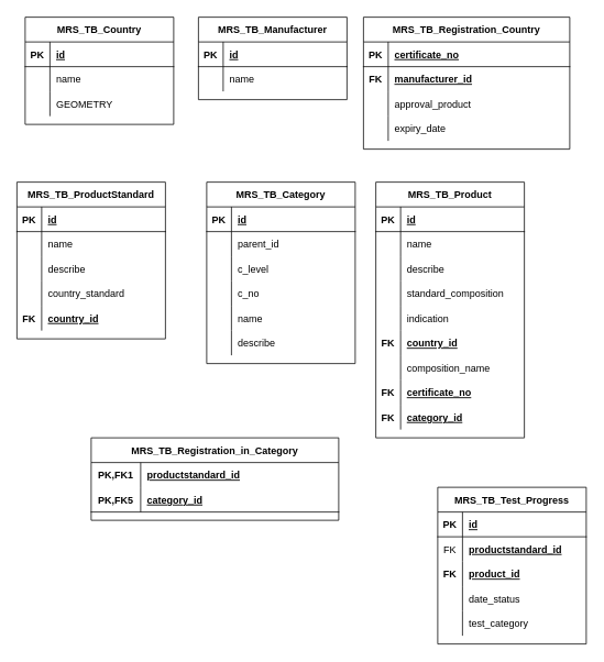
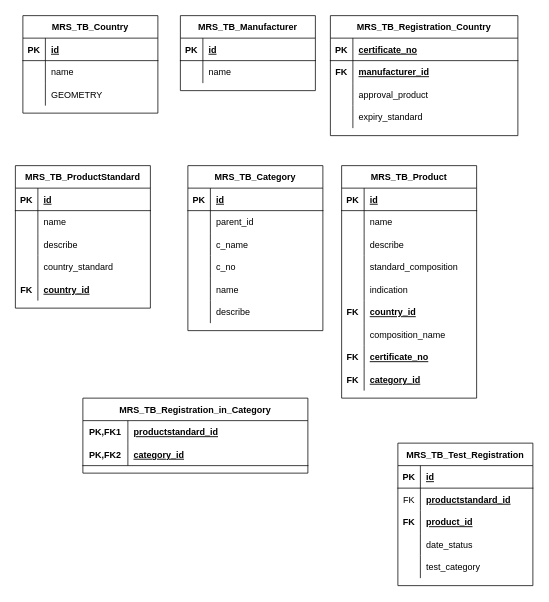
- <mxCell id="31" value="expiry_date" style="shape=partialRectangle;connectable=0;fillColor=none;top=0;left=0;bottom=0;right=0;align=left;spacingLeft=6;overflow=hidden;" vertex="1" parent="29"><mxGeometry x="30" width="220" height="30" as="geometry"><mxRectangle width="220" height="30" as="alternateBounds" /></mxGeometry></mxCell>
+ <mxCell id="31" value="expiry_standard" style="shape=partialRectangle;connectable=0;fillColor=none;top=0;left=0;bottom=0;right=0;align=left;spacingLeft=6;overflow=hidden;" vertex="1" parent="29"><mxGeometry x="30" width="220" height="30" as="geometry"><mxRectangle width="220" height="30" as="alternateBounds" /></mxGeometry></mxCell>
- <mxCell id="41" value="c_level" style="shape=partialRectangle;connectable=0;fillColor=none;top=0;left=0;bottom=0;right=0;align=left;spacingLeft=6;overflow=hidden;" vertex="1" parent="39"><mxGeometry x="30" width="150" height="30" as="geometry"><mxRectangle width="150" height="30" as="alternateBounds" /></mxGeometry></mxCell>
+ <mxCell id="41" value="c_name" style="shape=partialRectangle;connectable=0;fillColor=none;top=0;left=0;bottom=0;right=0;align=left;spacingLeft=6;overflow=hidden;" vertex="1" parent="39"><mxGeometry x="30" width="150" height="30" as="geometry"><mxRectangle width="150" height="30" as="alternateBounds" /></mxGeometry></mxCell>
- <mxCell id="116" value="PK,FK5" style="shape=partialRectangle;connectable=0;fillColor=none;top=0;left=0;bottom=0;right=0;fontStyle=1;overflow=hidden;" vertex="1" parent="115"><mxGeometry width="60" height="30" as="geometry"><mxRectangle width="60" height="30" as="alternateBounds" /></mxGeometry></mxCell>
+ <mxCell id="116" value="PK,FK2" style="shape=partialRectangle;connectable=0;fillColor=none;top=0;left=0;bottom=0;right=0;fontStyle=1;overflow=hidden;" vertex="1" parent="115"><mxGeometry width="60" height="30" as="geometry"><mxRectangle width="60" height="30" as="alternateBounds" /></mxGeometry></mxCell>
- <mxCell id="95" value="MRS_TB_Test_Progress" style="shape=table;startSize=30;container=1;collapsible=1;childLayout=tableLayout;fixedRows=1;rowLines=0;fontStyle=1;align=center;resizeLast=1;" vertex="1" parent="1"><mxGeometry x="530" y="590" width="180" height="190" as="geometry" /></mxCell>
+ <mxCell id="95" value="MRS_TB_Test_Registration" style="shape=table;startSize=30;container=1;collapsible=1;childLayout=tableLayout;fixedRows=1;rowLines=0;fontStyle=1;align=center;resizeLast=1;" vertex="1" parent="1"><mxGeometry x="530" y="590" width="180" height="190" as="geometry" /></mxCell>
